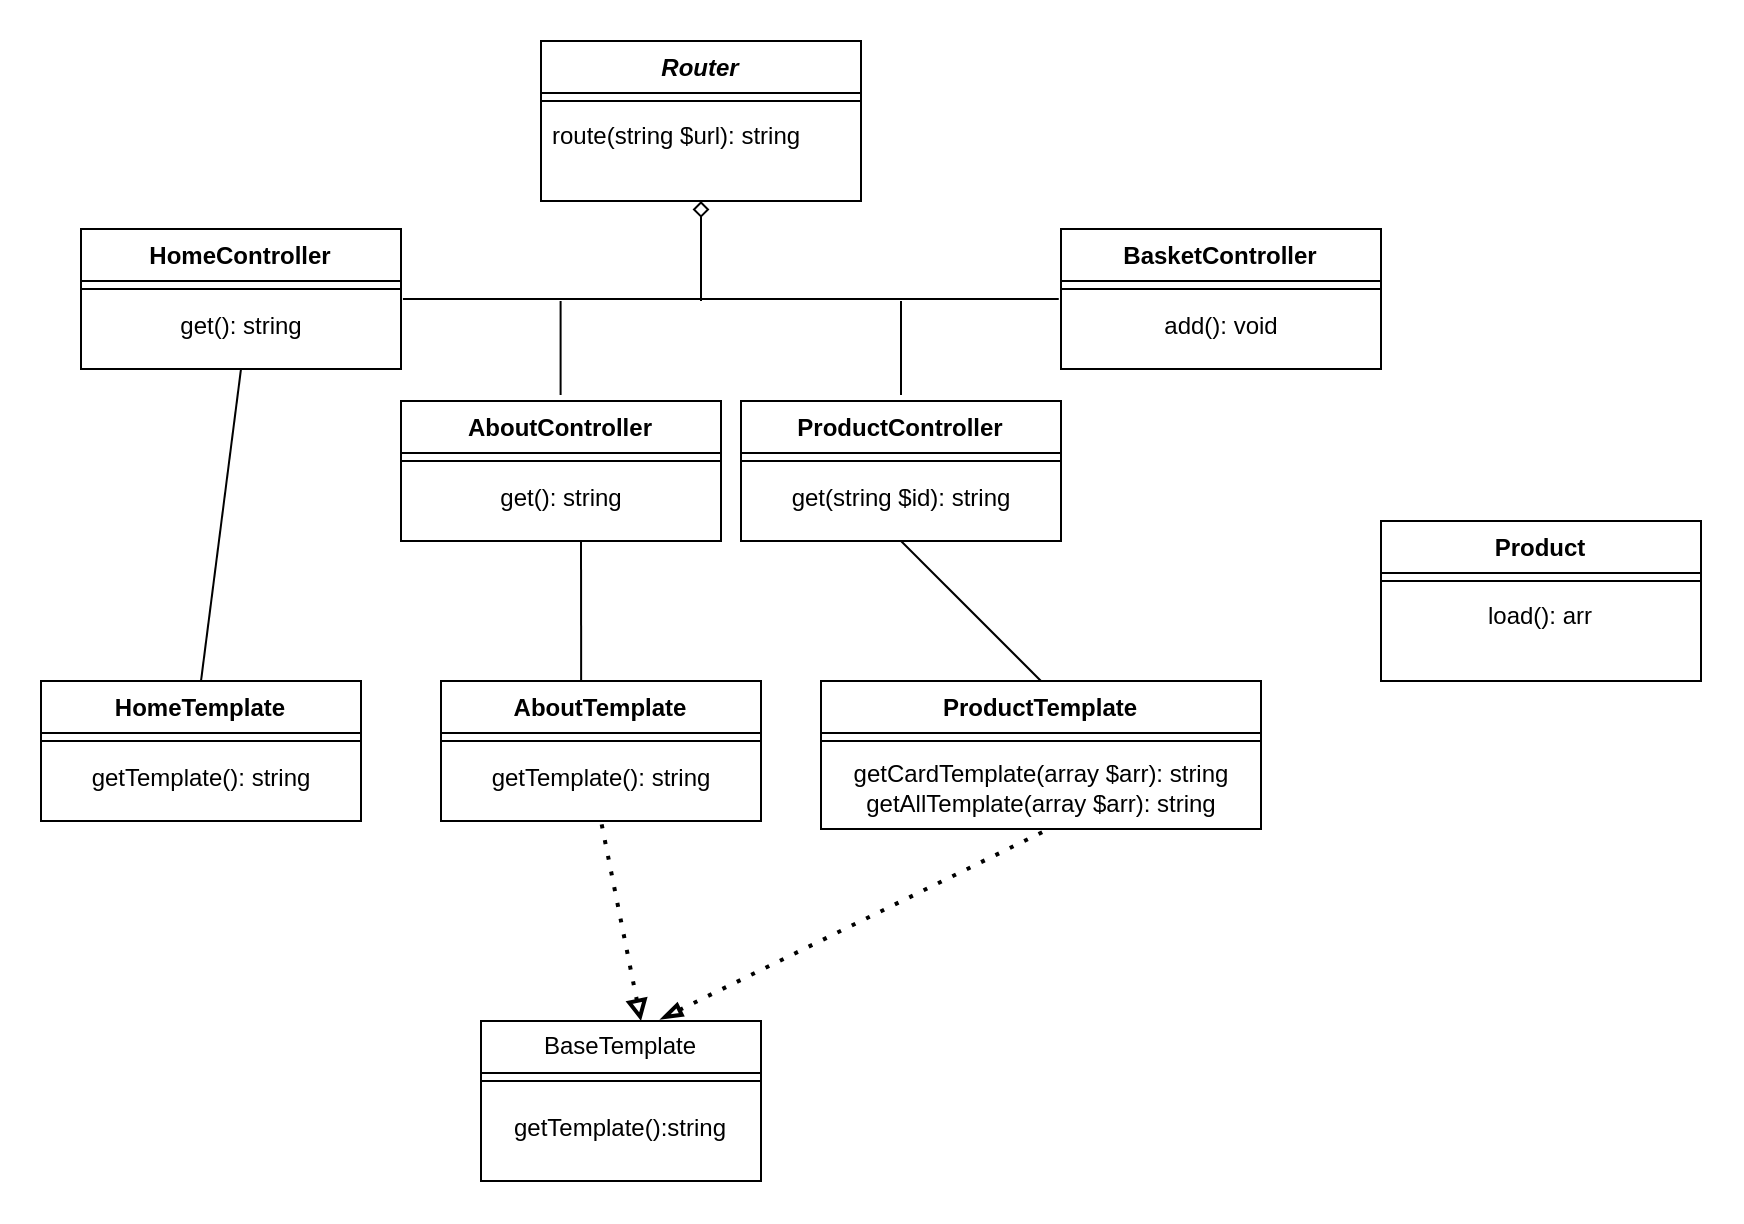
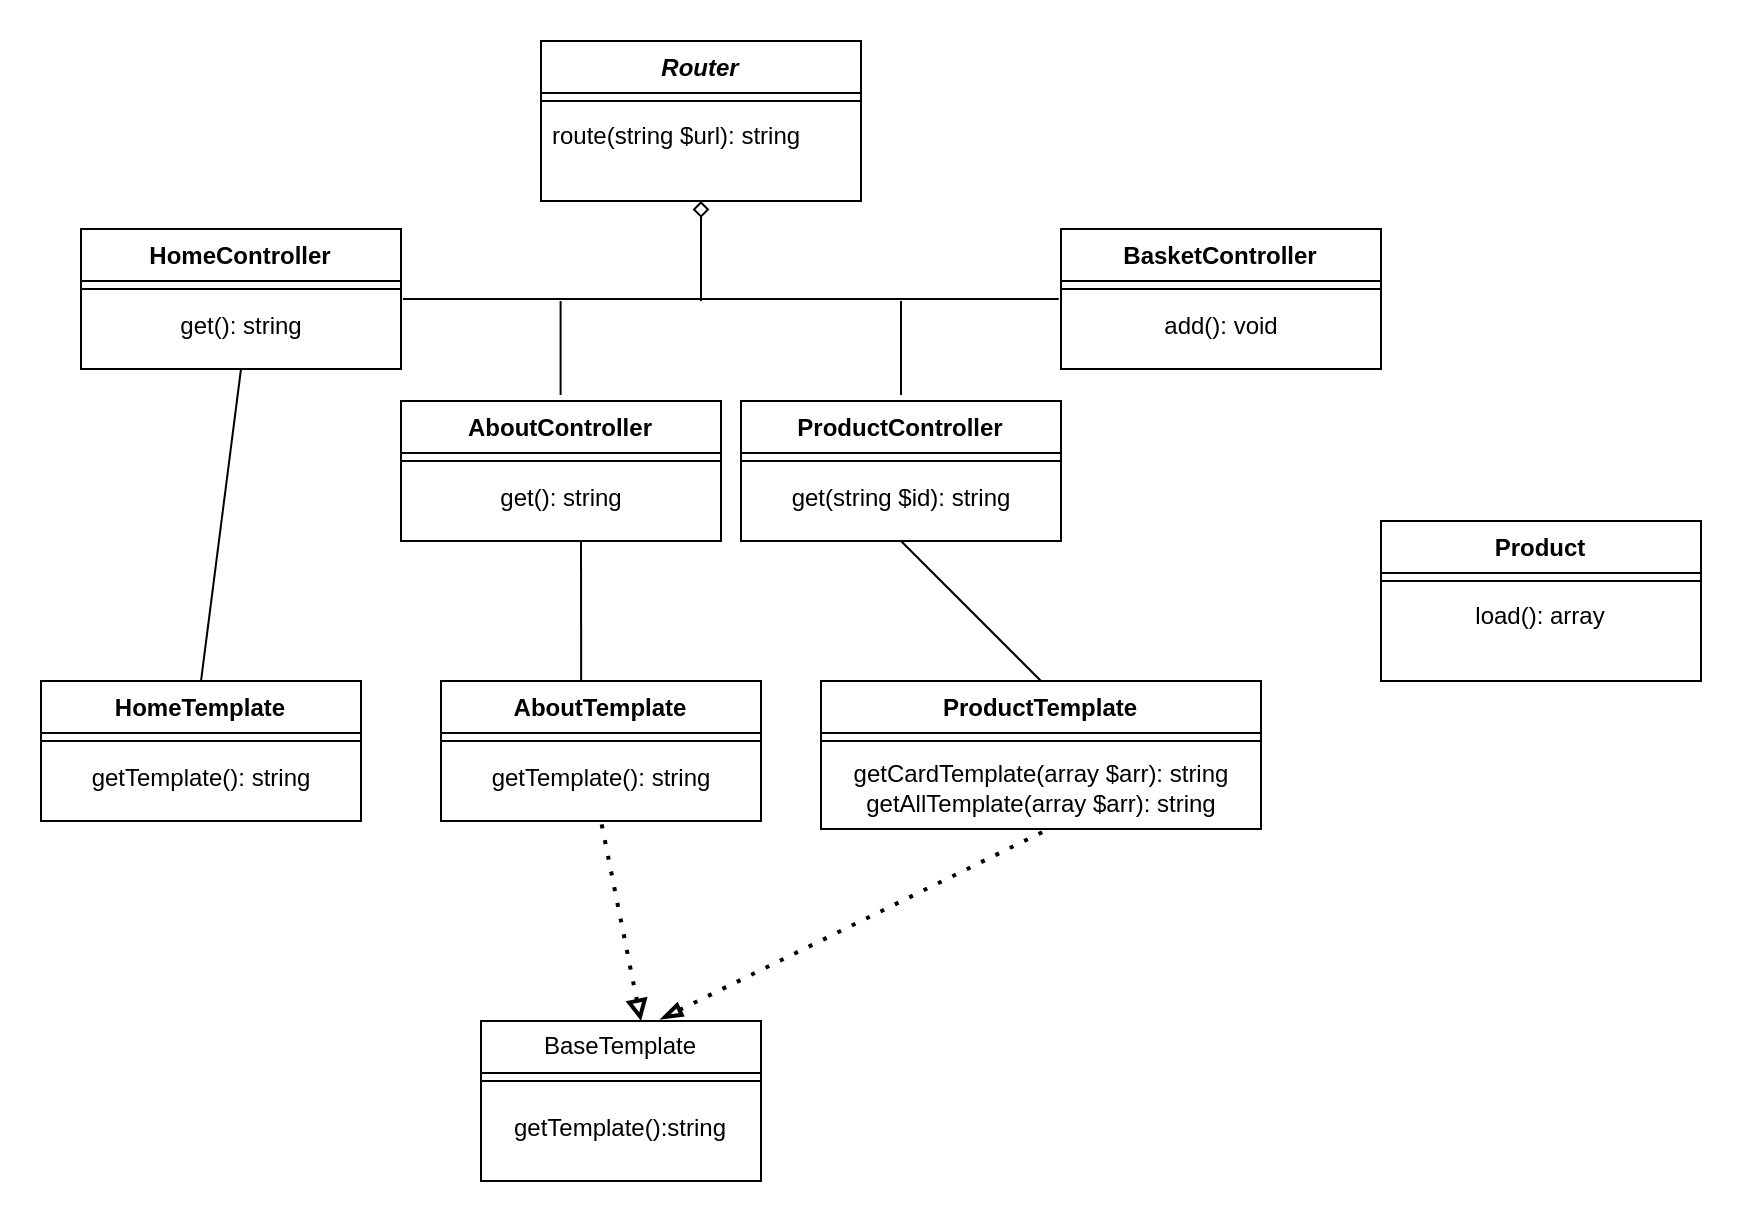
- <mxCell id="9" value="load(): arr" style="text;align=center;verticalAlign=top;spacingLeft=4;spacingRight=4;overflow=hidden;rotatable=0;points=[[0,0.5],[1,0.5]];portConstraint=eastwest;" parent="7" vertex="1"><mxGeometry y="34" width="160" height="26" as="geometry" /></mxCell>
+ <mxCell id="9" value="load(): array" style="text;align=center;verticalAlign=top;spacingLeft=4;spacingRight=4;overflow=hidden;rotatable=0;points=[[0,0.5],[1,0.5]];portConstraint=eastwest;" parent="7" vertex="1"><mxGeometry y="34" width="160" height="26" as="geometry" /></mxCell>
